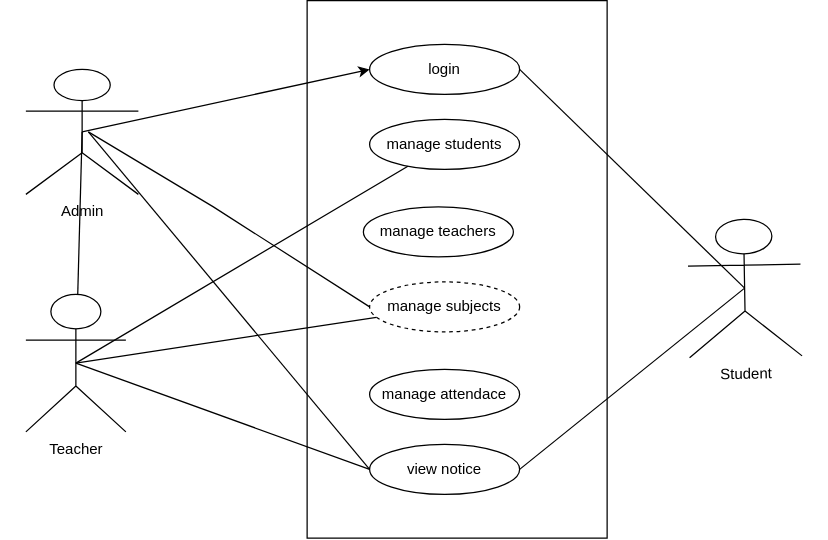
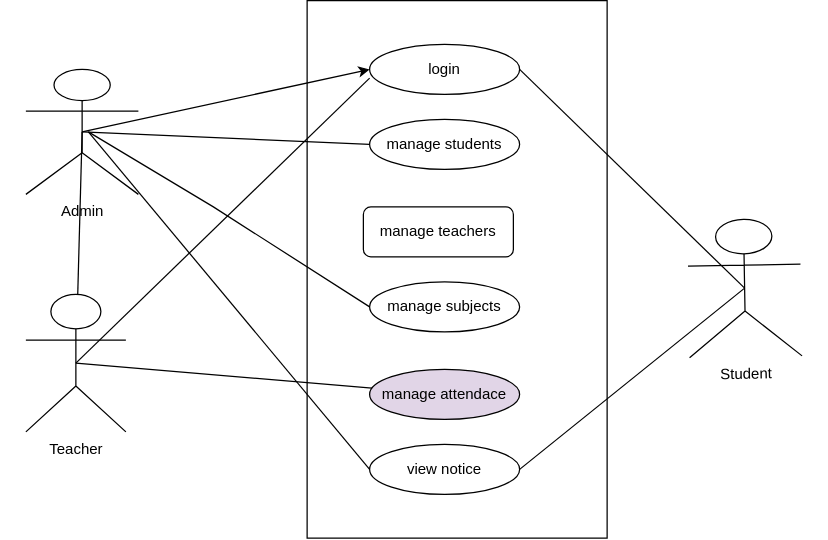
+ <mxCell id="13" value="" style="endArrow=none;html=1;rounded=0;entryX=0;entryY=0.5;entryDx=0;entryDy=0;exitX=0.5;exitY=0.5;exitDx=0;exitDy=0;exitPerimeter=0;" parent="1" source="9" target="4" edge="1"><mxGeometry width="50" height="50" relative="1" as="geometry"><mxPoint x="65" y="80" as="sourcePoint" /><mxPoint x="305" y="50" as="targetPoint" /></mxGeometry></mxCell>
- <mxCell id="5" value="manage teachers" style="ellipse;whiteSpace=wrap;html=1;" parent="1" vertex="1"><mxGeometry x="290" y="150" width="120" height="40" as="geometry" /></mxCell>
+ <mxCell id="5" value="manage teachers" style="whiteSpace=wrap;html=1;rounded=1;" parent="1" vertex="1"><mxGeometry x="290" y="150" width="120" height="40" as="geometry" /></mxCell>
- <mxCell id="19" value="" style="endArrow=none;html=1;rounded=0;exitX=0.5;exitY=0.5;exitDx=0;exitDy=0;exitPerimeter=0;" parent="1" source="10" target="4" edge="1"><mxGeometry width="50" height="50" relative="1" as="geometry"><mxPoint x="80" y="305" as="sourcePoint" /><mxPoint x="290" y="50" as="targetPoint" /></mxGeometry></mxCell>
+ <mxCell id="19" value="" style="endArrow=none;html=1;rounded=0;exitX=0.5;exitY=0.5;exitDx=0;exitDy=0;exitPerimeter=0;entryX=0;entryY=0.675;entryDx=0;entryDy=0;entryPerimeter=0;" parent="1" source="10" target="3" edge="1"><mxGeometry width="50" height="50" relative="1" as="geometry"><mxPoint x="80" y="305" as="sourcePoint" /><mxPoint x="290" y="50" as="targetPoint" /></mxGeometry></mxCell>
- <mxCell id="6" value="manage subjects" style="ellipse;whiteSpace=wrap;html=1;dashed=1;" parent="1" vertex="1"><mxGeometry x="295" y="210" width="120" height="40" as="geometry" /></mxCell>
+ <mxCell id="6" value="manage subjects" style="ellipse;whiteSpace=wrap;html=1;" parent="1" vertex="1"><mxGeometry x="295" y="210" width="120" height="40" as="geometry" /></mxCell>
- <mxCell id="17" value="" style="endArrow=none;html=1;rounded=0;exitX=0.5;exitY=0.5;exitDx=0;exitDy=0;exitPerimeter=0;" parent="1" source="10" target="6" edge="1"><mxGeometry width="50" height="50" relative="1" as="geometry"><mxPoint x="55" y="290" as="sourcePoint" /><mxPoint x="295" y="260" as="targetPoint" /></mxGeometry></mxCell>
+ <mxCell id="17" value="" style="endArrow=none;html=1;rounded=0;exitX=0.5;exitY=0.5;exitDx=0;exitDy=0;exitPerimeter=0;" parent="1" source="10" target="7" edge="1"><mxGeometry width="50" height="50" relative="1" as="geometry"><mxPoint x="55" y="290" as="sourcePoint" /><mxPoint x="295" y="260" as="targetPoint" /></mxGeometry></mxCell>
- <mxCell id="7" value="manage attendace" style="ellipse;whiteSpace=wrap;html=1;" parent="1" vertex="1"><mxGeometry x="295" y="280" width="120" height="40" as="geometry" /></mxCell>
+ <mxCell id="7" value="manage attendace" style="ellipse;whiteSpace=wrap;html=1;fillColor=#e1d5e7;" parent="1" vertex="1"><mxGeometry x="295" y="280" width="120" height="40" as="geometry" /></mxCell>
- <mxCell id="18" value="" style="endArrow=none;html=1;rounded=0;entryX=0;entryY=0.5;entryDx=0;entryDy=0;exitX=0.5;exitY=0.5;exitDx=0;exitDy=0;exitPerimeter=0;" parent="1" source="10" target="8" edge="1"><mxGeometry width="50" height="50" relative="1" as="geometry"><mxPoint x="70" y="295" as="sourcePoint" /><mxPoint x="306" y="307" as="targetPoint" /></mxGeometry></mxCell>
